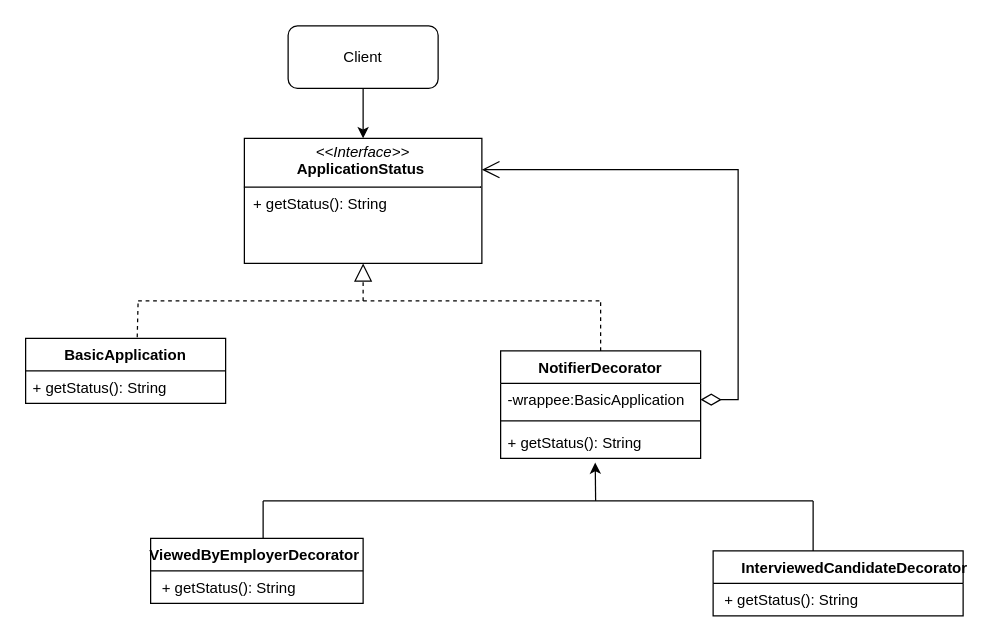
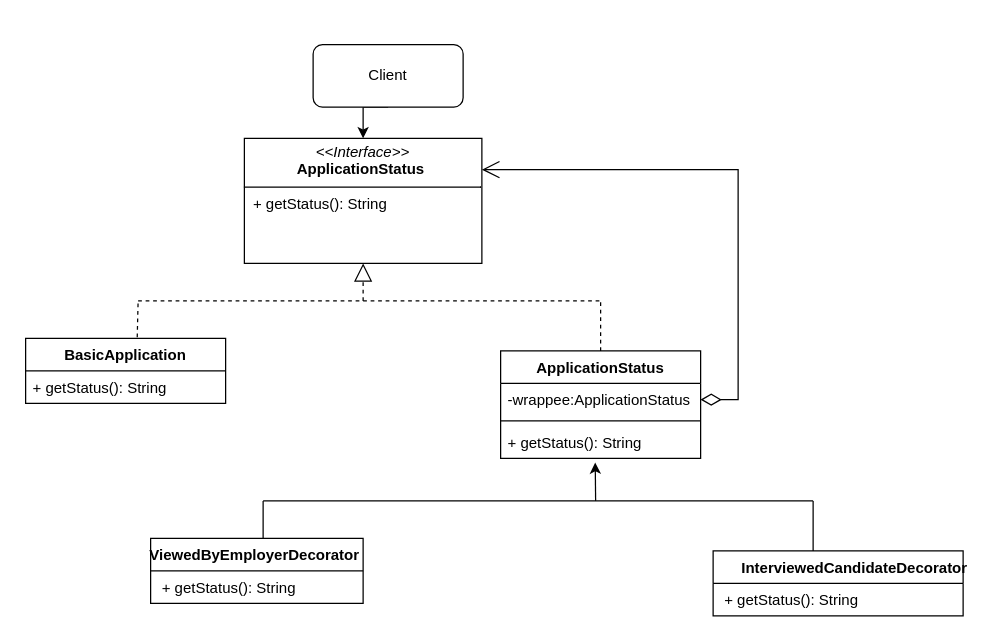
- <mxCell id="3" value="Client" style="rounded=1;whiteSpace=wrap;html=1;" vertex="1" parent="1"><mxGeometry x="230" y="20" width="120" height="50" as="geometry" /></mxCell>
+ <mxCell id="3" value="Client" style="rounded=1;whiteSpace=wrap;html=1;" vertex="1" parent="1"><mxGeometry x="250" y="35" width="120" height="50" as="geometry" /></mxCell>
- <mxCell id="7" value="NotifierDecorator" style="swimlane;fontStyle=1;align=center;verticalAlign=top;childLayout=stackLayout;horizontal=1;startSize=26;horizontalStack=0;resizeParent=1;resizeParentMax=0;resizeLast=0;collapsible=1;marginBottom=0;whiteSpace=wrap;html=1;" vertex="1" parent="1"><mxGeometry x="400" y="280" width="160" height="86" as="geometry" /></mxCell>
+ <mxCell id="7" value="ApplicationStatus" style="swimlane;fontStyle=1;align=center;verticalAlign=top;childLayout=stackLayout;horizontal=1;startSize=26;horizontalStack=0;resizeParent=1;resizeParentMax=0;resizeLast=0;collapsible=1;marginBottom=0;whiteSpace=wrap;html=1;" vertex="1" parent="1"><mxGeometry x="400" y="280" width="160" height="86" as="geometry" /></mxCell>
- <mxCell id="8" value="-wrappee:&lt;span style=&quot;background-color: transparent; color: light-dark(rgb(0, 0, 0), rgb(255, 255, 255));&quot;&gt;BasicApplication&amp;nbsp;&lt;/span&gt;" style="text;strokeColor=none;fillColor=none;align=left;verticalAlign=top;spacingLeft=4;spacingRight=4;overflow=hidden;rotatable=0;points=[[0,0.5],[1,0.5]];portConstraint=eastwest;whiteSpace=wrap;html=1;" vertex="1" parent="7"><mxGeometry y="26" width="160" height="26" as="geometry" /></mxCell>
+ <mxCell id="8" value="-wrappee:&lt;span style=&quot;background-color: transparent; color: light-dark(rgb(0, 0, 0), rgb(255, 255, 255));&quot;&gt;ApplicationStatus&amp;nbsp;&lt;/span&gt;" style="text;strokeColor=none;fillColor=none;align=left;verticalAlign=top;spacingLeft=4;spacingRight=4;overflow=hidden;rotatable=0;points=[[0,0.5],[1,0.5]];portConstraint=eastwest;whiteSpace=wrap;html=1;" vertex="1" parent="7"><mxGeometry y="26" width="160" height="26" as="geometry" /></mxCell>
